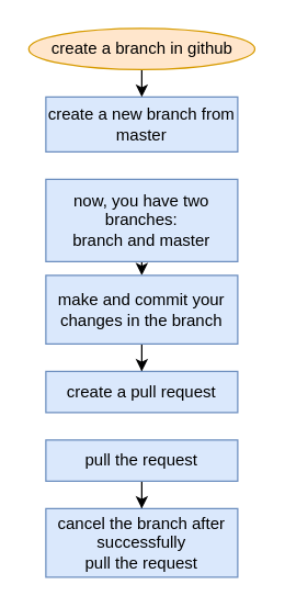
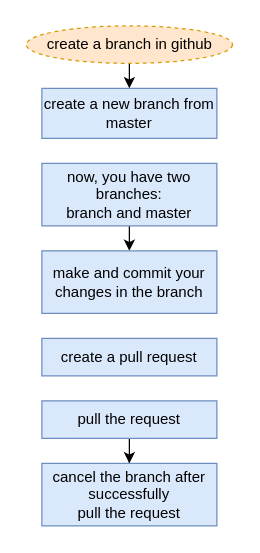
- <mxCell id="12" value="create a branch in github" style="ellipse;whiteSpace=wrap;html=1;fillColor=#ffe6cc;strokeColor=#d79b00;" parent="1" vertex="1"><mxGeometry x="20.5" y="20" width="165" height="30" as="geometry" /></mxCell>
+ <mxCell id="12" value="create a branch in github" style="ellipse;whiteSpace=wrap;html=1;fillColor=#ffe6cc;strokeColor=#d79b00;dashed=1;" parent="1" vertex="1"><mxGeometry x="20.5" y="20" width="165" height="30" as="geometry" /></mxCell>
- <mxCell id="4" value="now, you have two branches: &lt;br&gt;branch and master" style="rounded=0;whiteSpace=wrap;html=1;fillColor=#dae8fc;strokeColor=#6c8ebf;" parent="1" vertex="1"><mxGeometry x="33" y="130" width="140" height="60" as="geometry" /></mxCell>
+ <mxCell id="4" value="now, you have two branches: &lt;br&gt;branch and master" style="rounded=0;whiteSpace=wrap;html=1;fillColor=#dae8fc;strokeColor=#6c8ebf;" parent="1" vertex="1"><mxGeometry x="33" y="130" width="140" height="50" as="geometry" /></mxCell>
- <mxCell id="5" value="" style="edgeStyle=orthogonalEdgeStyle;rounded=0;orthogonalLoop=1;jettySize=auto;html=1;" parent="1" source="6" target="7" edge="1"><mxGeometry relative="1" as="geometry" /></mxCell>
